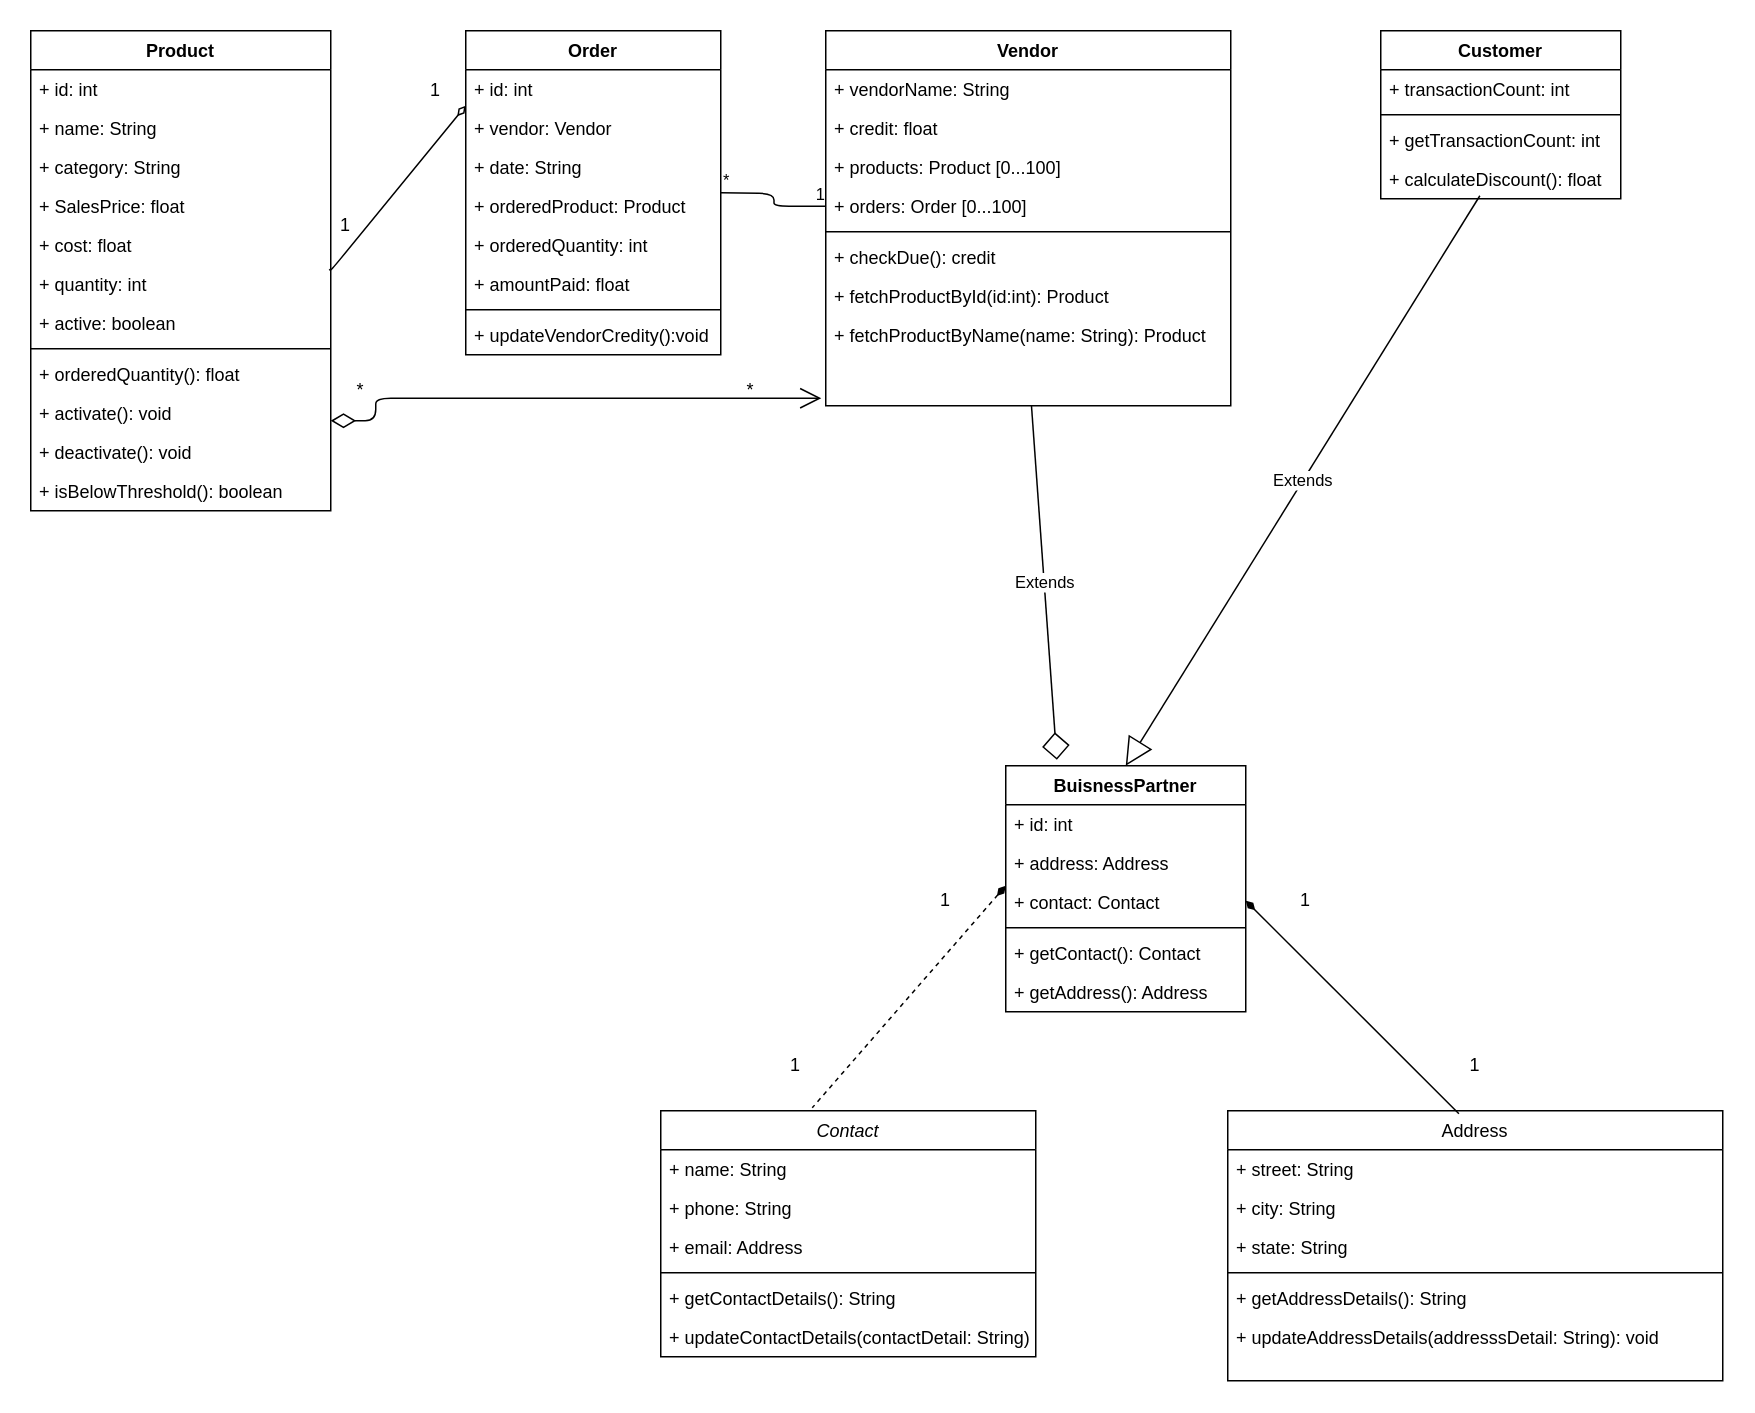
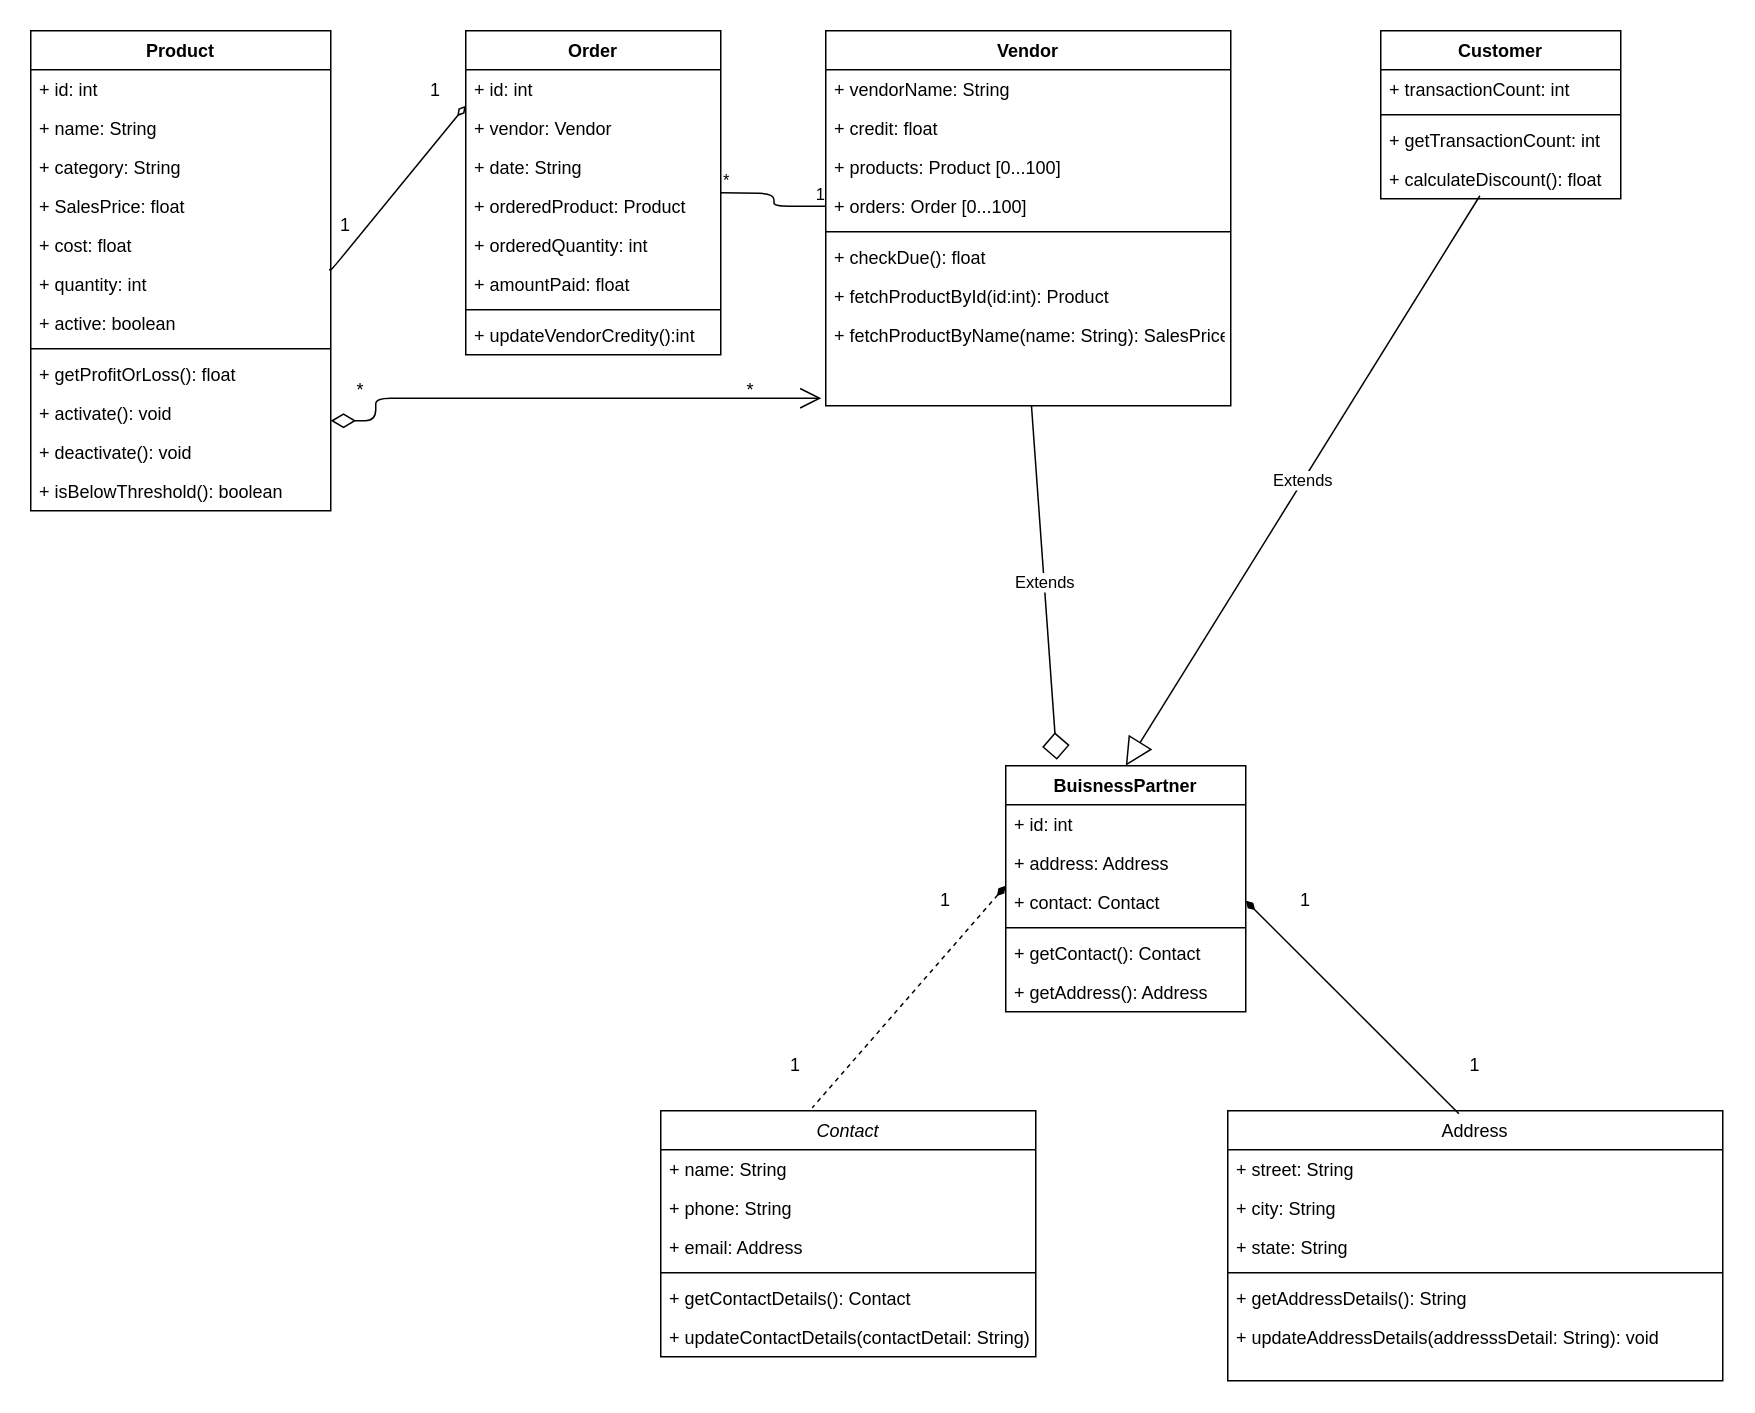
- <mxCell id="65" value="+ checkDue(): credit" style="text;strokeColor=none;fillColor=none;align=left;verticalAlign=top;spacingLeft=4;spacingRight=4;overflow=hidden;rotatable=0;points=[[0,0.5],[1,0.5]];portConstraint=eastwest;" vertex="1" parent="59"><mxGeometry y="138" width="270" height="26" as="geometry" /></mxCell>
+ <mxCell id="65" value="+ checkDue(): float" style="text;strokeColor=none;fillColor=none;align=left;verticalAlign=top;spacingLeft=4;spacingRight=4;overflow=hidden;rotatable=0;points=[[0,0.5],[1,0.5]];portConstraint=eastwest;" vertex="1" parent="59"><mxGeometry y="138" width="270" height="26" as="geometry" /></mxCell>
- <mxCell id="51" value="+ updateVendorCredity():void" style="text;strokeColor=none;fillColor=none;align=left;verticalAlign=top;spacingLeft=4;spacingRight=4;overflow=hidden;rotatable=0;points=[[0,0.5],[1,0.5]];portConstraint=eastwest;" vertex="1" parent="43"><mxGeometry y="190" width="170" height="26" as="geometry" /></mxCell>
+ <mxCell id="51" value="+ updateVendorCredity():int" style="text;strokeColor=none;fillColor=none;align=left;verticalAlign=top;spacingLeft=4;spacingRight=4;overflow=hidden;rotatable=0;points=[[0,0.5],[1,0.5]];portConstraint=eastwest;" vertex="1" parent="43"><mxGeometry y="190" width="170" height="26" as="geometry" /></mxCell>
- <mxCell id="67" value="+ fetchProductByName(name: String): Product" style="text;strokeColor=none;fillColor=none;align=left;verticalAlign=top;spacingLeft=4;spacingRight=4;overflow=hidden;rotatable=0;points=[[0,0.5],[1,0.5]];portConstraint=eastwest;" vertex="1" parent="59"><mxGeometry y="190" width="270" height="60" as="geometry" /></mxCell>
+ <mxCell id="67" value="+ fetchProductByName(name: String): SalesPrice" style="text;strokeColor=none;fillColor=none;align=left;verticalAlign=top;spacingLeft=4;spacingRight=4;overflow=hidden;rotatable=0;points=[[0,0.5],[1,0.5]];portConstraint=eastwest;" vertex="1" parent="59"><mxGeometry y="190" width="270" height="60" as="geometry" /></mxCell>
- <mxCell id="38" value="+ orderedQuantity(): float" style="text;strokeColor=none;fillColor=none;align=left;verticalAlign=top;spacingLeft=4;spacingRight=4;overflow=hidden;rotatable=0;points=[[0,0.5],[1,0.5]];portConstraint=eastwest;" vertex="1" parent="29"><mxGeometry y="216" width="200" height="26" as="geometry" /></mxCell>
+ <mxCell id="38" value="+ getProfitOrLoss(): float" style="text;strokeColor=none;fillColor=none;align=left;verticalAlign=top;spacingLeft=4;spacingRight=4;overflow=hidden;rotatable=0;points=[[0,0.5],[1,0.5]];portConstraint=eastwest;" vertex="1" parent="29"><mxGeometry y="216" width="200" height="26" as="geometry" /></mxCell>
- <mxCell id="7" value="+ getContactDetails(): String&#10;" style="text;align=left;verticalAlign=top;spacingLeft=4;spacingRight=4;overflow=hidden;rotatable=0;points=[[0,0.5],[1,0.5]];portConstraint=eastwest;" parent="2" vertex="1"><mxGeometry y="112" width="250" height="26" as="geometry" /></mxCell>
+ <mxCell id="7" value="+ getContactDetails(): Contact&#10;" style="text;align=left;verticalAlign=top;spacingLeft=4;spacingRight=4;overflow=hidden;rotatable=0;points=[[0,0.5],[1,0.5]];portConstraint=eastwest;" parent="2" vertex="1"><mxGeometry y="112" width="250" height="26" as="geometry" /></mxCell>
